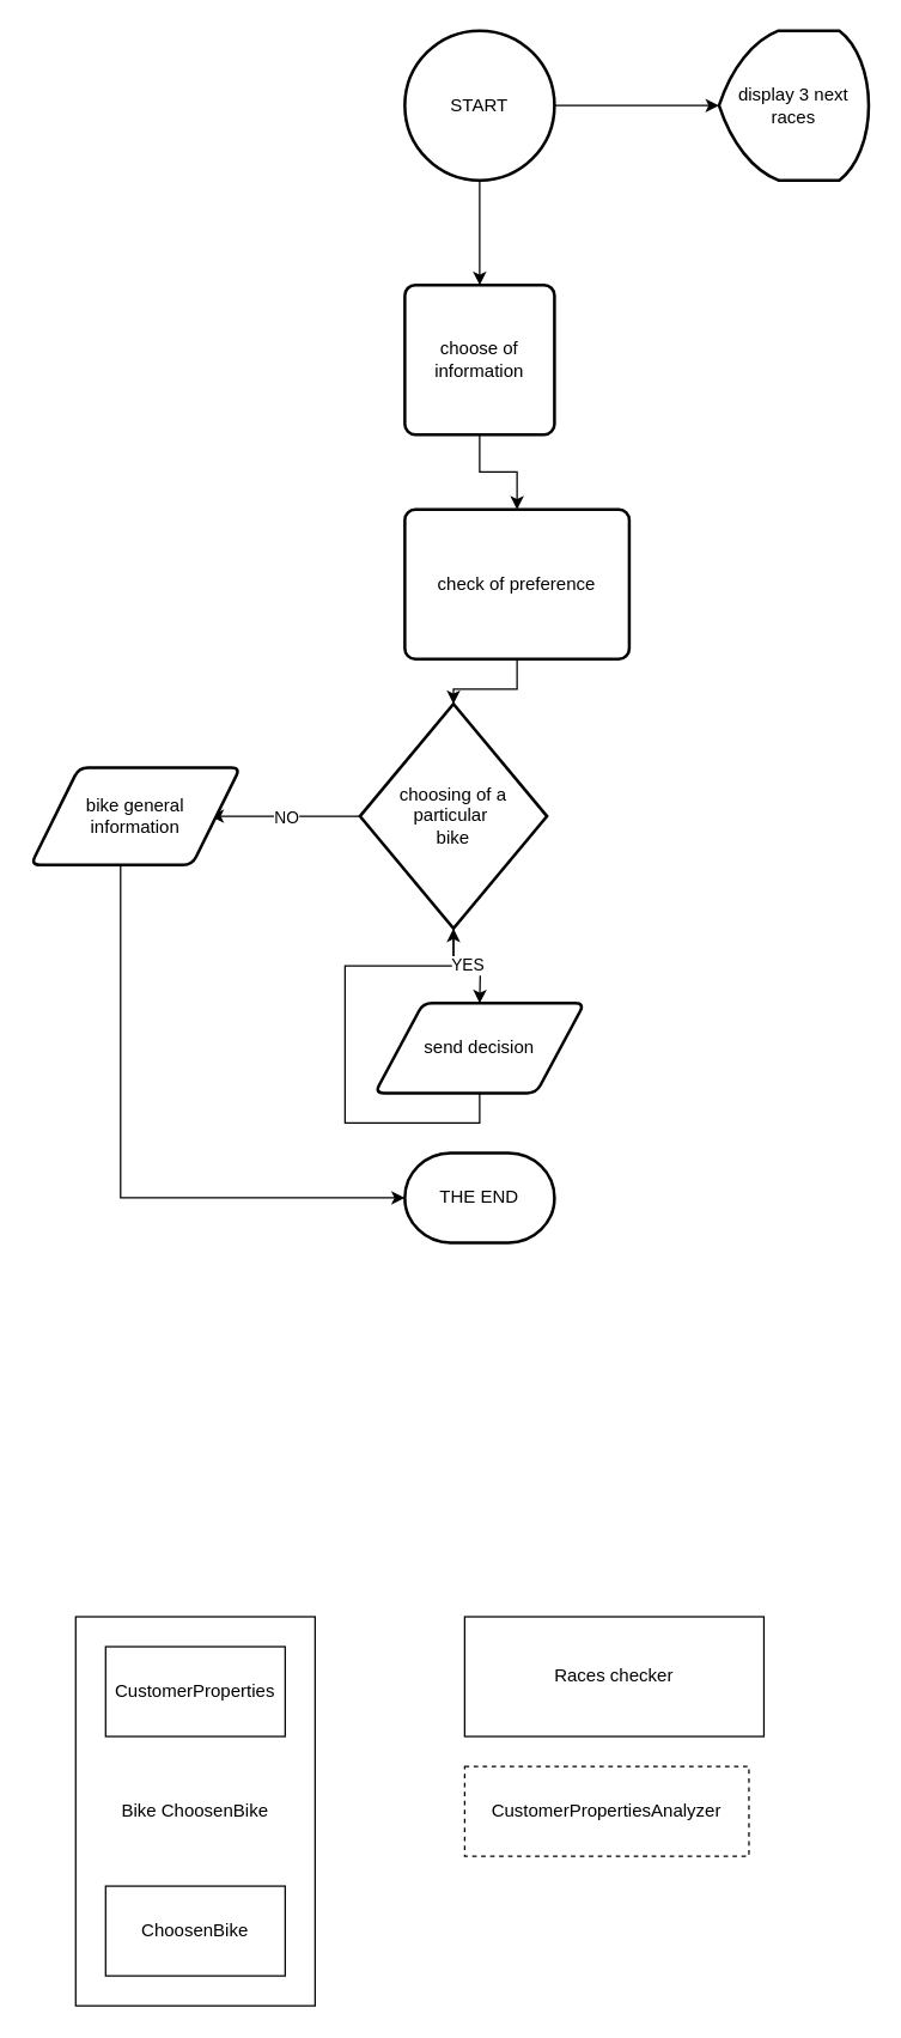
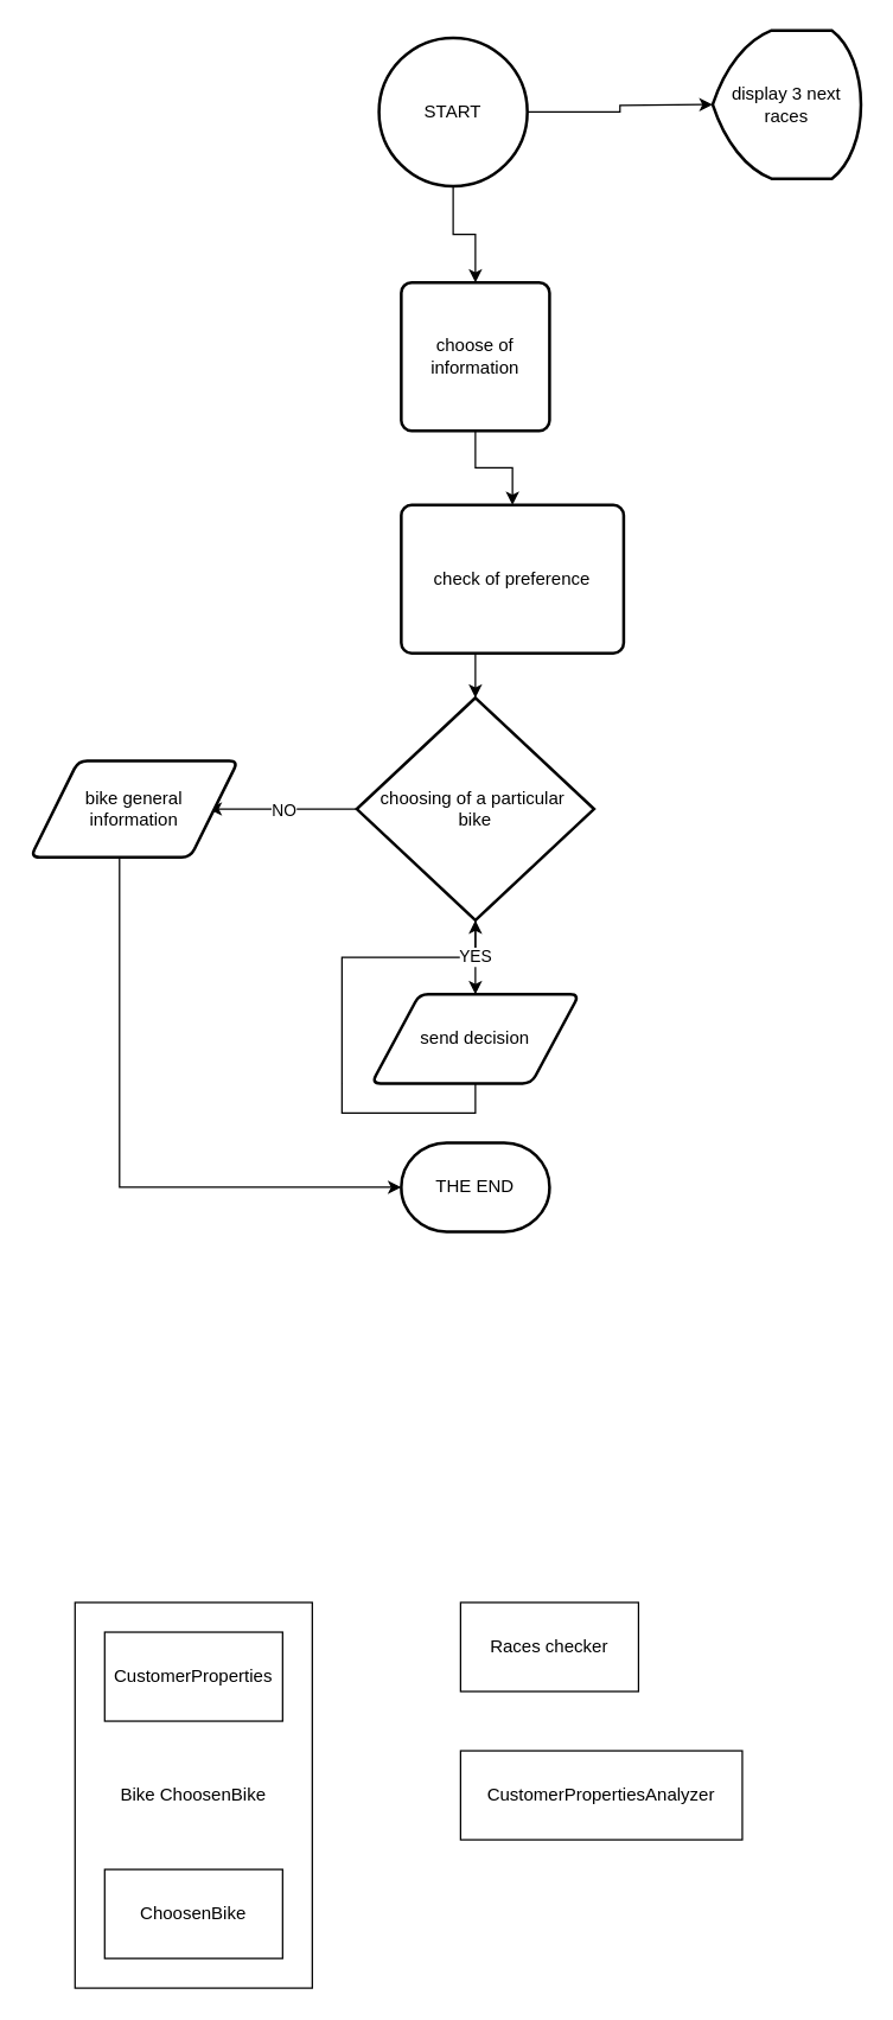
- <mxCell id="4" value="START" style="strokeWidth=2;html=1;shape=mxgraph.flowchart.start_2;whiteSpace=wrap;" parent="1" vertex="1"><mxGeometry x="270" y="20" width="100" height="100" as="geometry" /></mxCell>
+ <mxCell id="4" value="START" style="strokeWidth=2;html=1;shape=mxgraph.flowchart.start_2;whiteSpace=wrap;" parent="1" vertex="1"><mxGeometry x="255" y="25" width="100" height="100" as="geometry" /></mxCell>
- <mxCell id="19" value="choosing of a particular&amp;nbsp;&lt;br&gt;bike" style="strokeWidth=2;html=1;shape=mxgraph.flowchart.decision;whiteSpace=wrap;" parent="1" vertex="1"><mxGeometry x="240" y="470" width="125" height="150" as="geometry" /></mxCell>
+ <mxCell id="19" value="choosing of a particular&amp;nbsp;&lt;br&gt;bike" style="strokeWidth=2;html=1;shape=mxgraph.flowchart.decision;whiteSpace=wrap;" parent="1" vertex="1"><mxGeometry x="240" y="470" width="160" height="150" as="geometry" /></mxCell>
- <mxCell id="16" value="Races checker" style="rounded=0;whiteSpace=wrap;html=1;" parent="1" vertex="1"><mxGeometry x="310" y="1080" width="200" height="80" as="geometry" /></mxCell>
+ <mxCell id="16" value="Races checker" style="rounded=0;whiteSpace=wrap;html=1;" parent="1" vertex="1"><mxGeometry x="310" y="1080" width="120" height="60" as="geometry" /></mxCell>
- <mxCell id="22" value="CustomerPropertiesAnalyzer" style="rounded=0;whiteSpace=wrap;html=1;dashed=1;" parent="1" vertex="1"><mxGeometry x="310" y="1180" width="190" height="60" as="geometry" /></mxCell>
+ <mxCell id="22" value="CustomerPropertiesAnalyzer" style="rounded=0;whiteSpace=wrap;html=1;" parent="1" vertex="1"><mxGeometry x="310" y="1180" width="190" height="60" as="geometry" /></mxCell>
